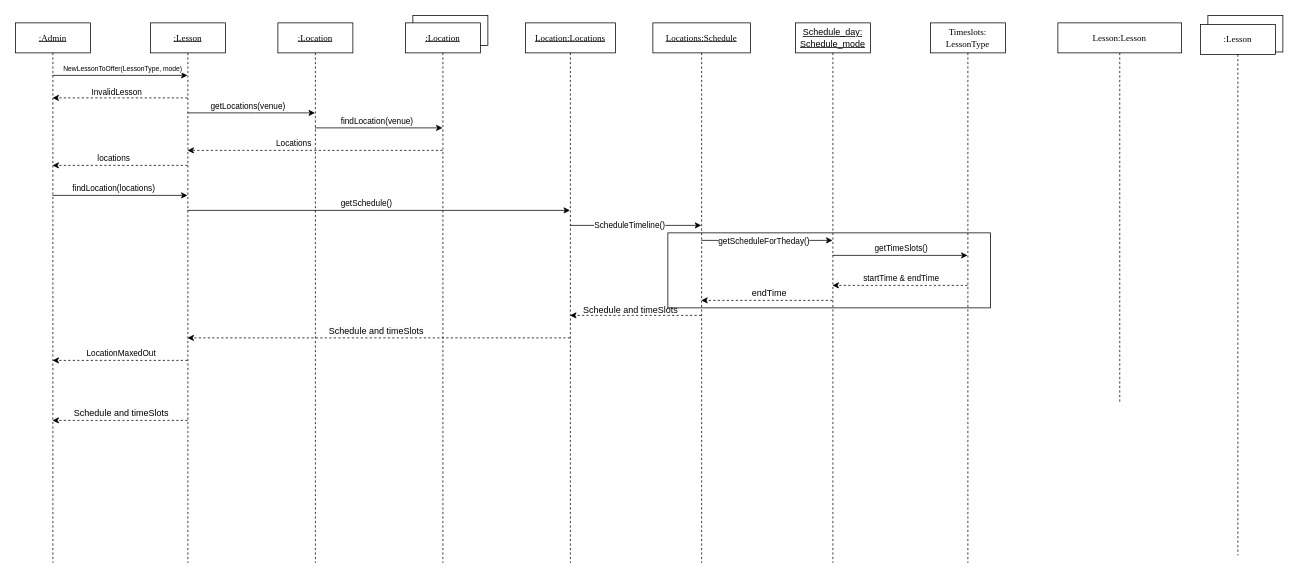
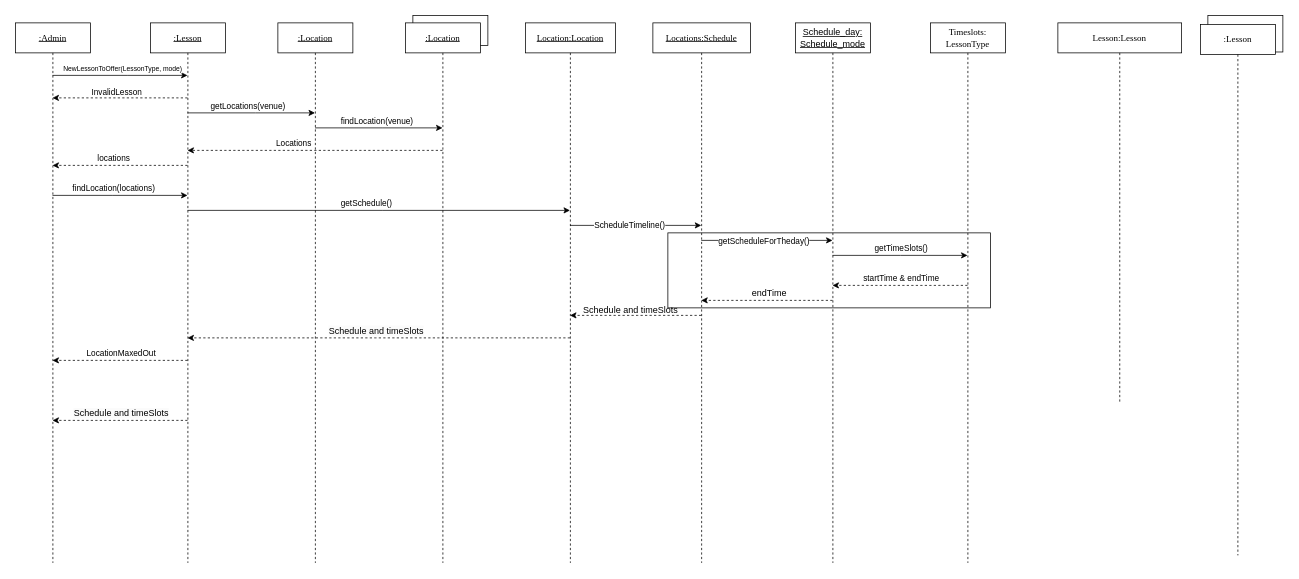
- <mxCell id="7" value="&lt;u&gt;Location:Locations&lt;/u&gt;" style="shape=umlLifeline;perimeter=lifelinePerimeter;whiteSpace=wrap;html=1;container=1;collapsible=0;recursiveResize=0;outlineConnect=0;rounded=0;shadow=0;comic=0;labelBackgroundColor=none;strokeWidth=1;fontFamily=Verdana;fontSize=12;align=center;" parent="1" vertex="1"><mxGeometry x="700" y="30" width="120" height="720" as="geometry" /></mxCell>
+ <mxCell id="7" value="&lt;u&gt;Location:Location&lt;/u&gt;" style="shape=umlLifeline;perimeter=lifelinePerimeter;whiteSpace=wrap;html=1;container=1;collapsible=0;recursiveResize=0;outlineConnect=0;rounded=0;shadow=0;comic=0;labelBackgroundColor=none;strokeWidth=1;fontFamily=Verdana;fontSize=12;align=center;" parent="1" vertex="1"><mxGeometry x="700" y="30" width="120" height="720" as="geometry" /></mxCell>
